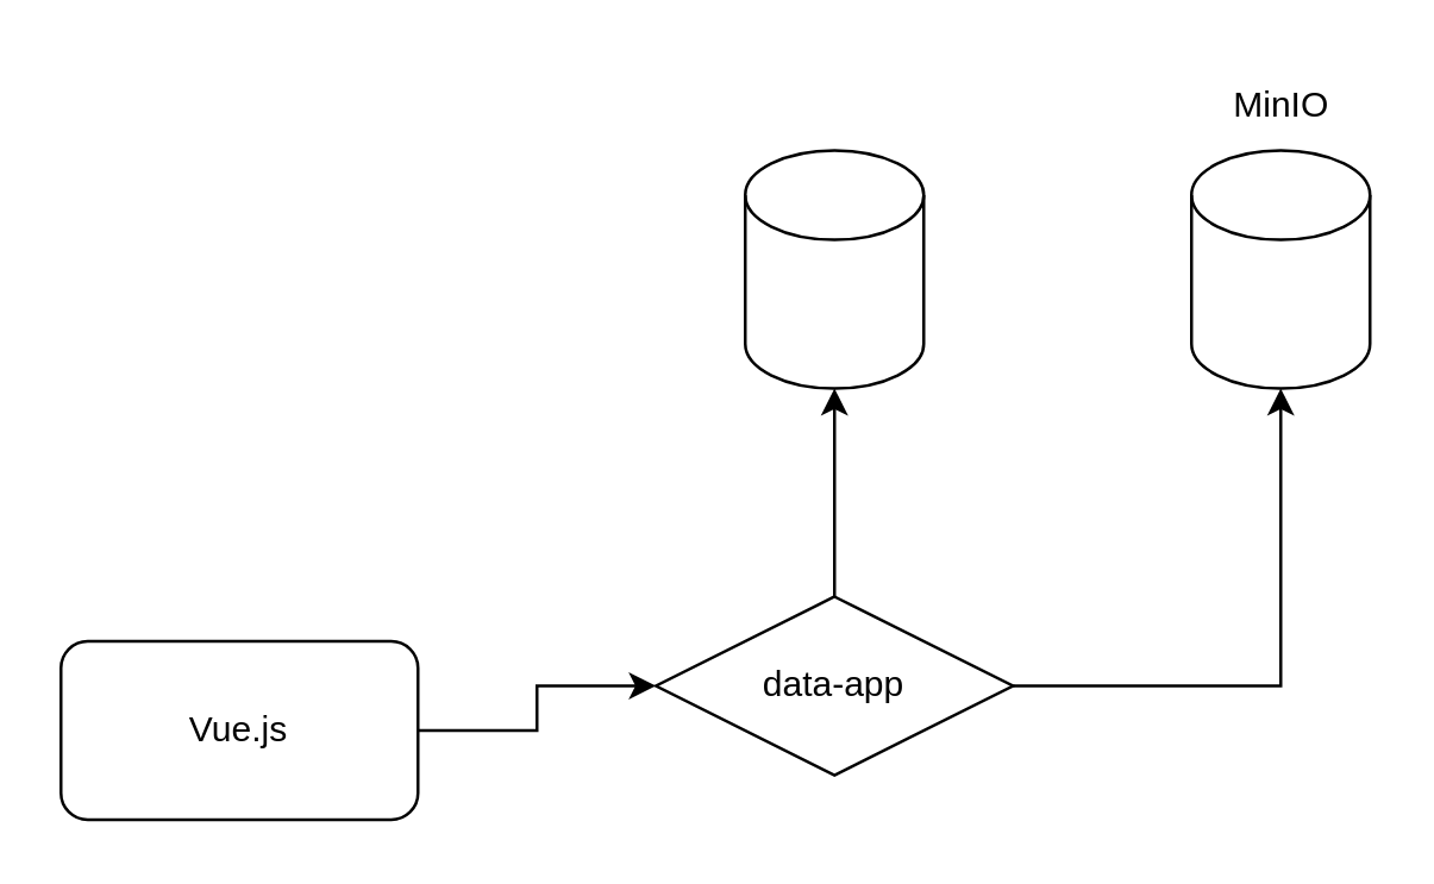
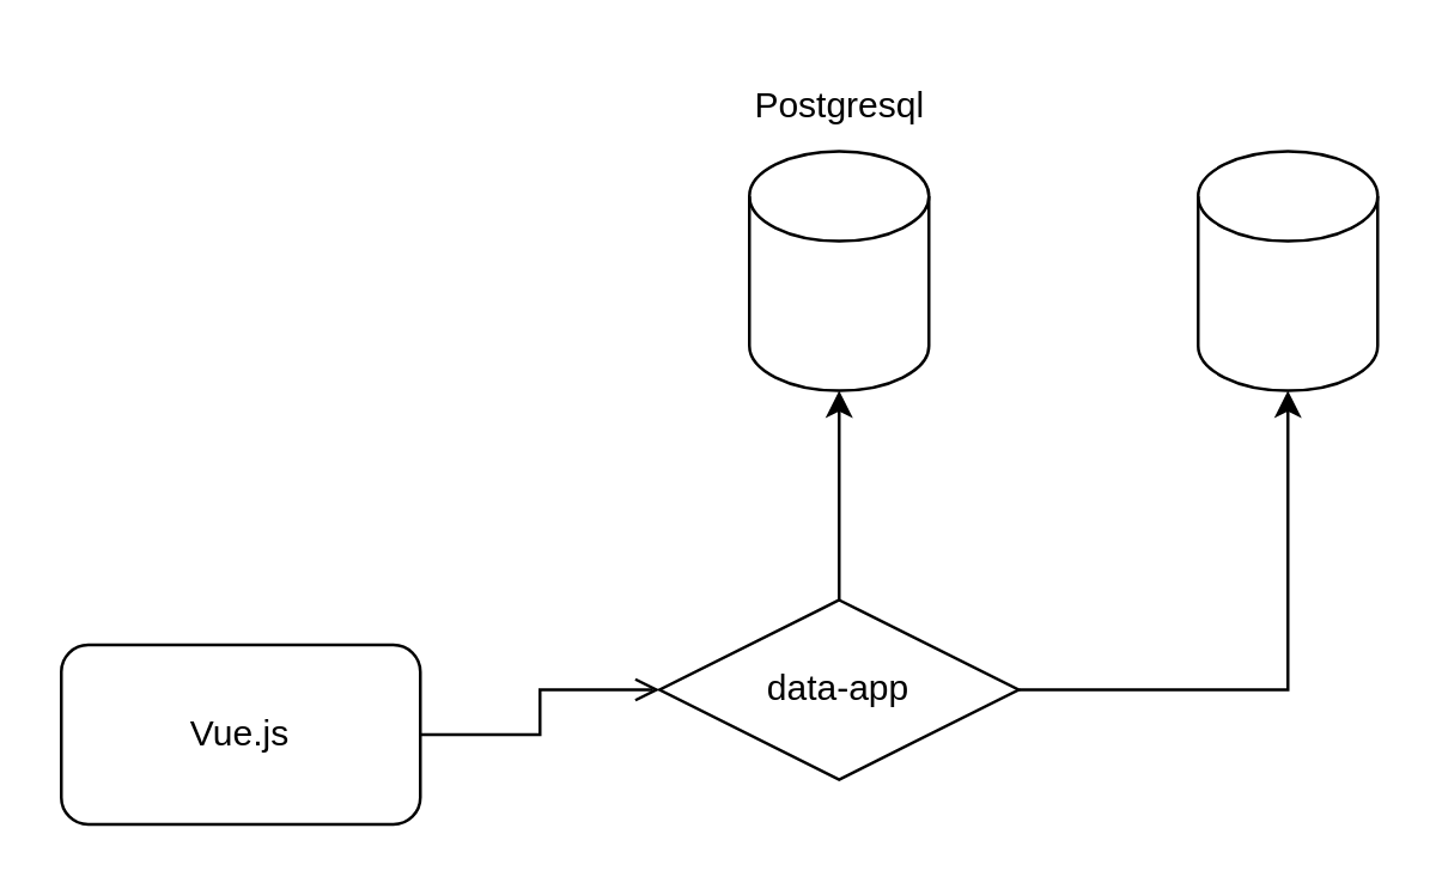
+ <mxCell id="8" value="Postgresql" style="text;html=1;align=center;verticalAlign=middle;resizable=0;points=[];autosize=1;strokeColor=none;fillColor=none;" vertex="1" parent="1"><mxGeometry x="240" y="20" width="80" height="30" as="geometry" /></mxCell>
- <mxCell id="7" value="MinIO" style="text;html=1;align=center;verticalAlign=middle;resizable=0;points=[];autosize=1;strokeColor=none;fillColor=none;" vertex="1" parent="1"><mxGeometry x="400" y="20" width="60" height="30" as="geometry" /></mxCell>
- <mxCell id="2" style="edgeStyle=orthogonalEdgeStyle;rounded=0;orthogonalLoop=1;jettySize=auto;html=1;entryX=0;entryY=0.5;entryDx=0;entryDy=0;" edge="1" parent="1" source="3" target="4"><mxGeometry relative="1" as="geometry" /></mxCell>
+ <mxCell id="2" style="edgeStyle=orthogonalEdgeStyle;rounded=0;orthogonalLoop=1;jettySize=auto;html=1;entryX=0;entryY=0.5;entryDx=0;entryDy=0;endArrow=open;" edge="1" parent="1" source="3" target="4"><mxGeometry relative="1" as="geometry" /></mxCell>
